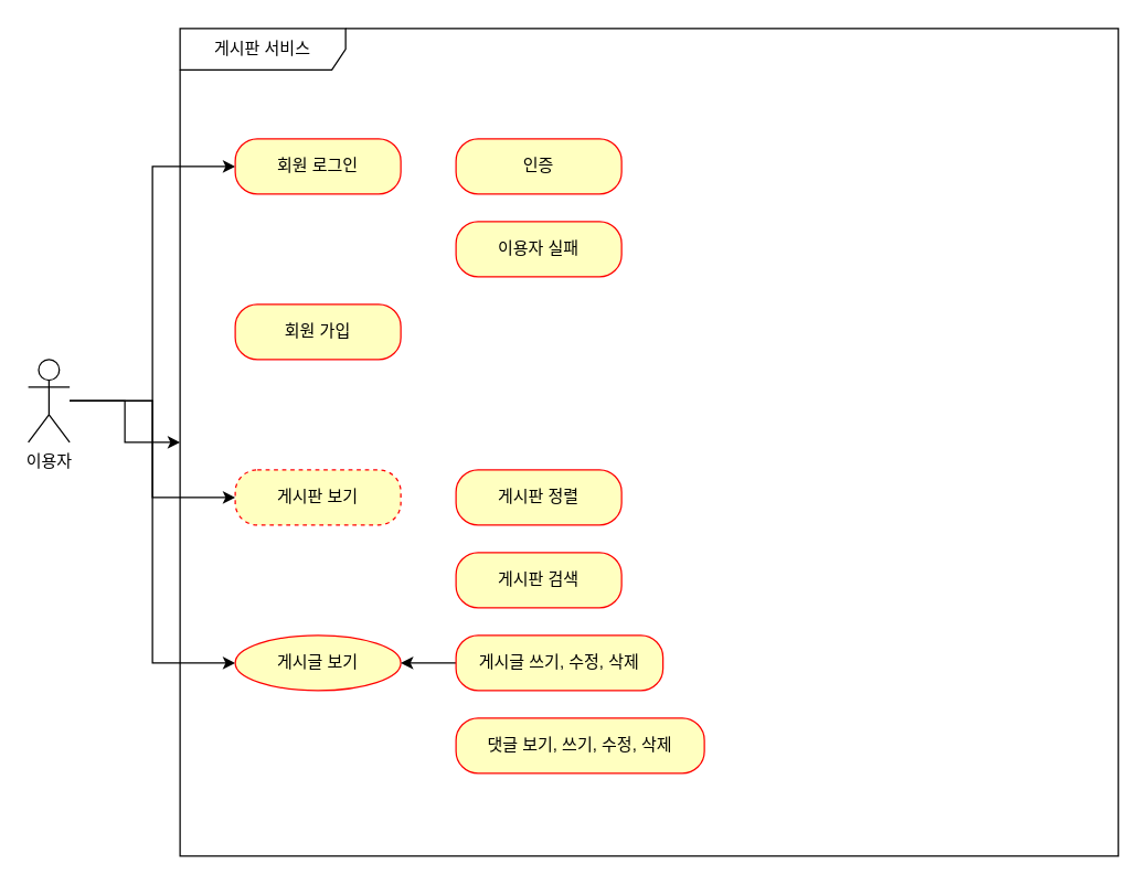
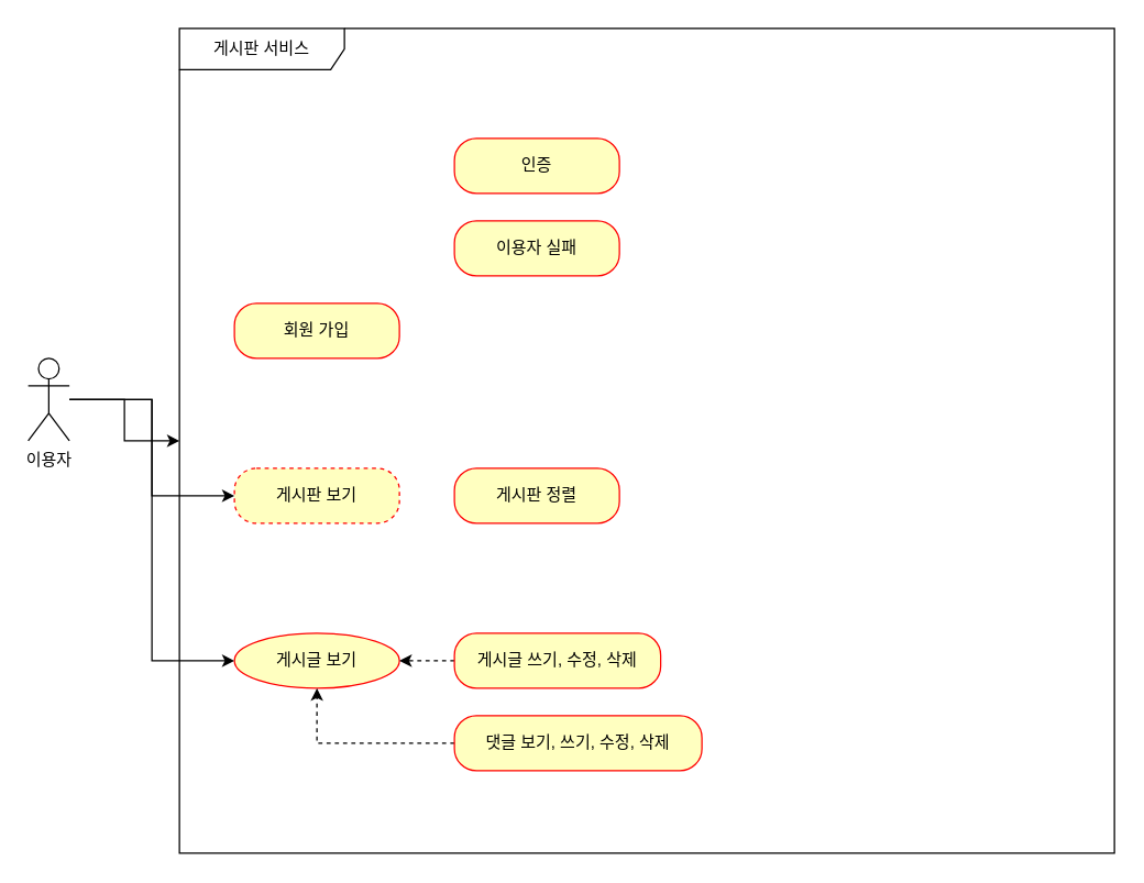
- <mxCell id="11" value="회원 로그인" style="rounded=1;whiteSpace=wrap;html=1;arcSize=40;fontColor=#000000;fillColor=#ffffc0;strokeColor=#ff0000;" vertex="1" parent="1"><mxGeometry x="170" y="100" width="120" height="40" as="geometry" /></mxCell>
- <mxCell id="2" style="edgeStyle=orthogonalEdgeStyle;rounded=0;orthogonalLoop=1;jettySize=auto;html=1;entryX=0;entryY=0.5;entryDx=0;entryDy=0;" edge="1" parent="1" source="6" target="11"><mxGeometry relative="1" as="geometry"><Array as="points"><mxPoint x="110" y="290" /><mxPoint x="110" y="120" /></Array></mxGeometry></mxCell>
- <mxCell id="15" value="게시판 검색" style="rounded=1;whiteSpace=wrap;html=1;arcSize=40;fontColor=#000000;fillColor=#ffffc0;strokeColor=#ff0000;" vertex="1" parent="1"><mxGeometry x="330" y="400" width="120" height="40" as="geometry" /></mxCell>
- <mxCell id="16" style="edgeStyle=orthogonalEdgeStyle;rounded=0;orthogonalLoop=1;jettySize=auto;html=1;dashed=0;" edge="1" parent="1" source="17" target="10"><mxGeometry relative="1" as="geometry" /></mxCell>
+ <mxCell id="16" style="edgeStyle=orthogonalEdgeStyle;rounded=0;orthogonalLoop=1;jettySize=auto;html=1;dashed=1;" edge="1" parent="1" source="17" target="10"><mxGeometry relative="1" as="geometry" /></mxCell>
+ <mxCell id="18" style="edgeStyle=orthogonalEdgeStyle;rounded=0;orthogonalLoop=1;jettySize=auto;html=1;dashed=1;" edge="1" parent="1" source="19" target="10"><mxGeometry relative="1" as="geometry" /></mxCell>
